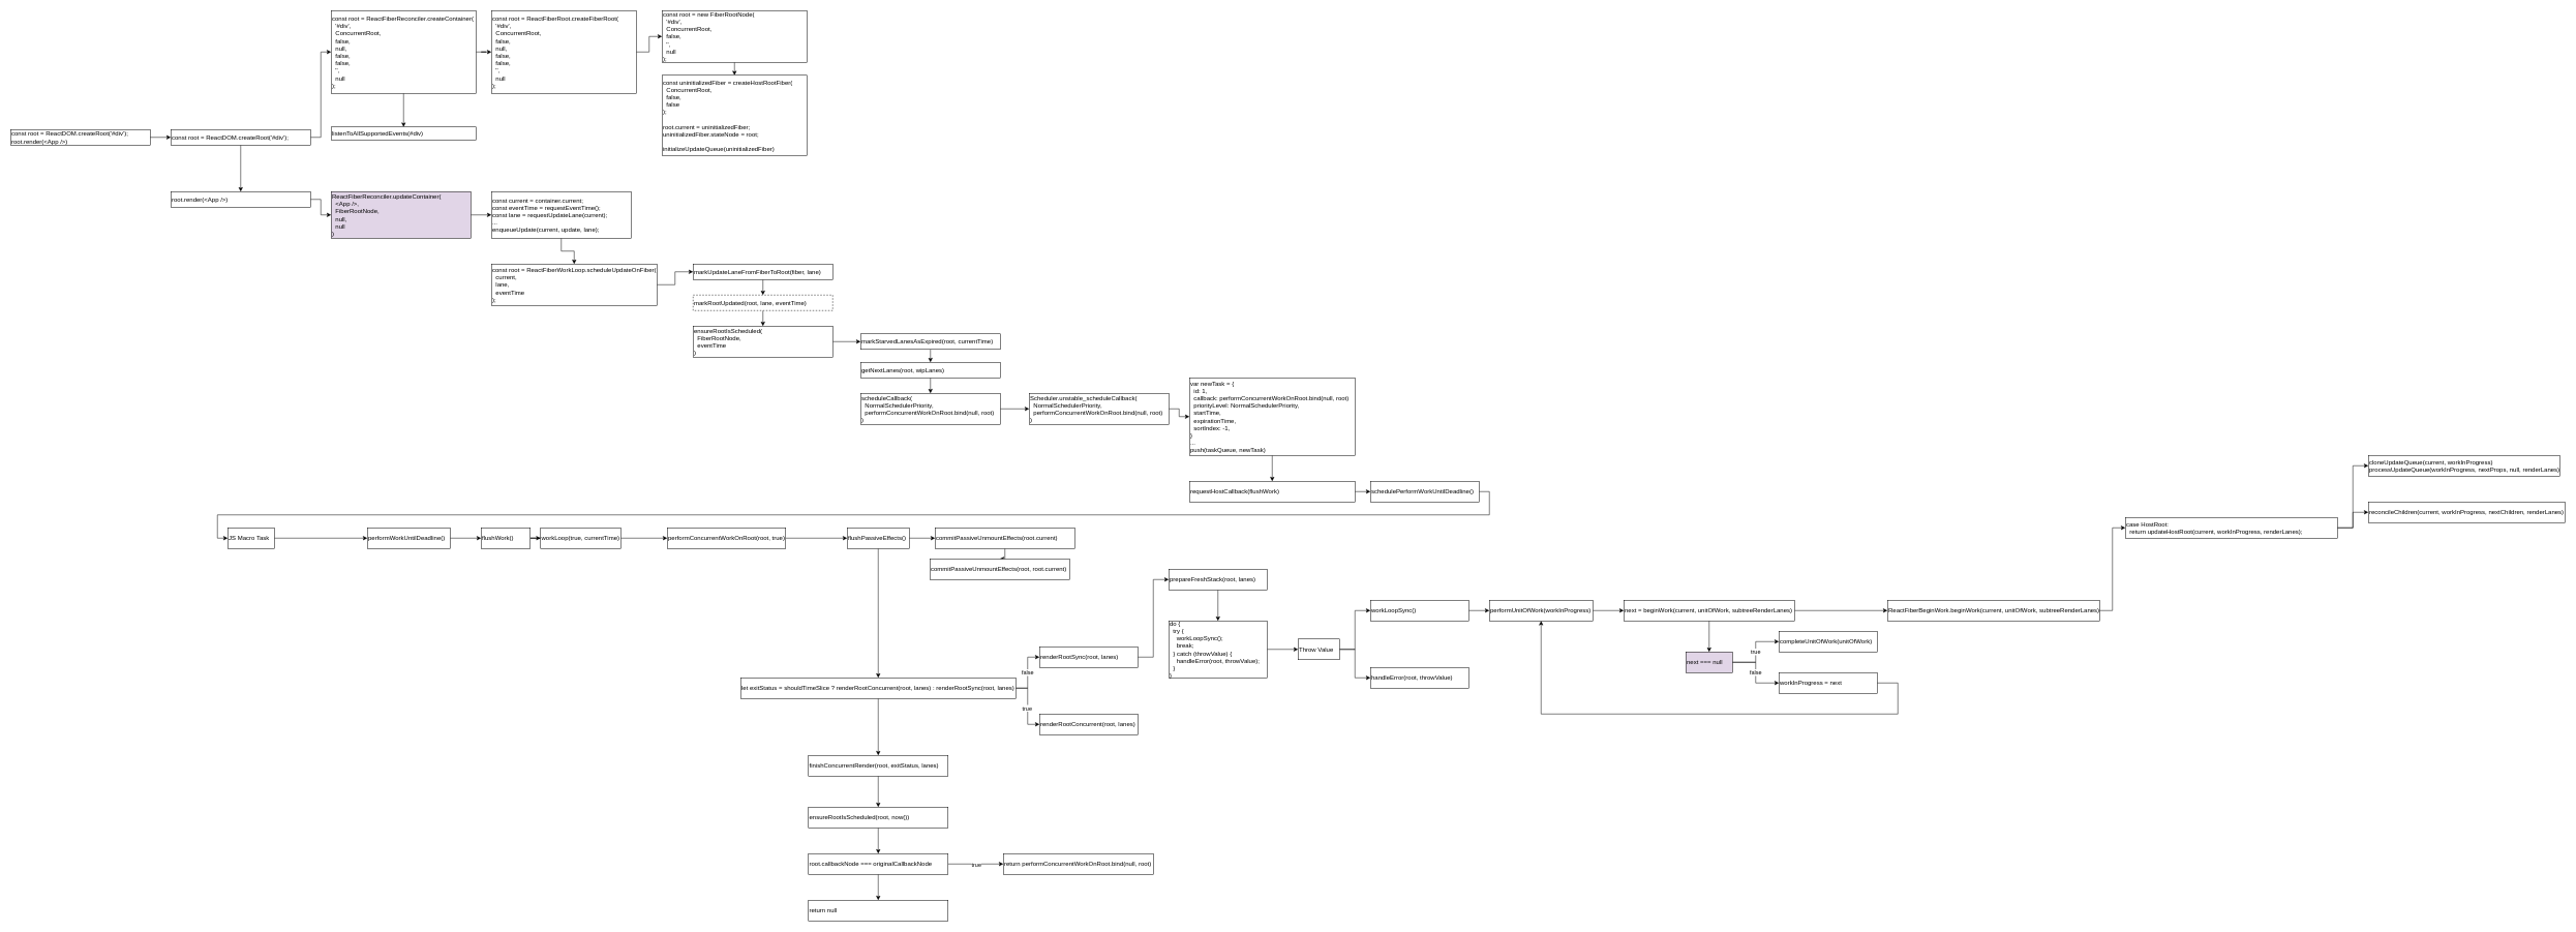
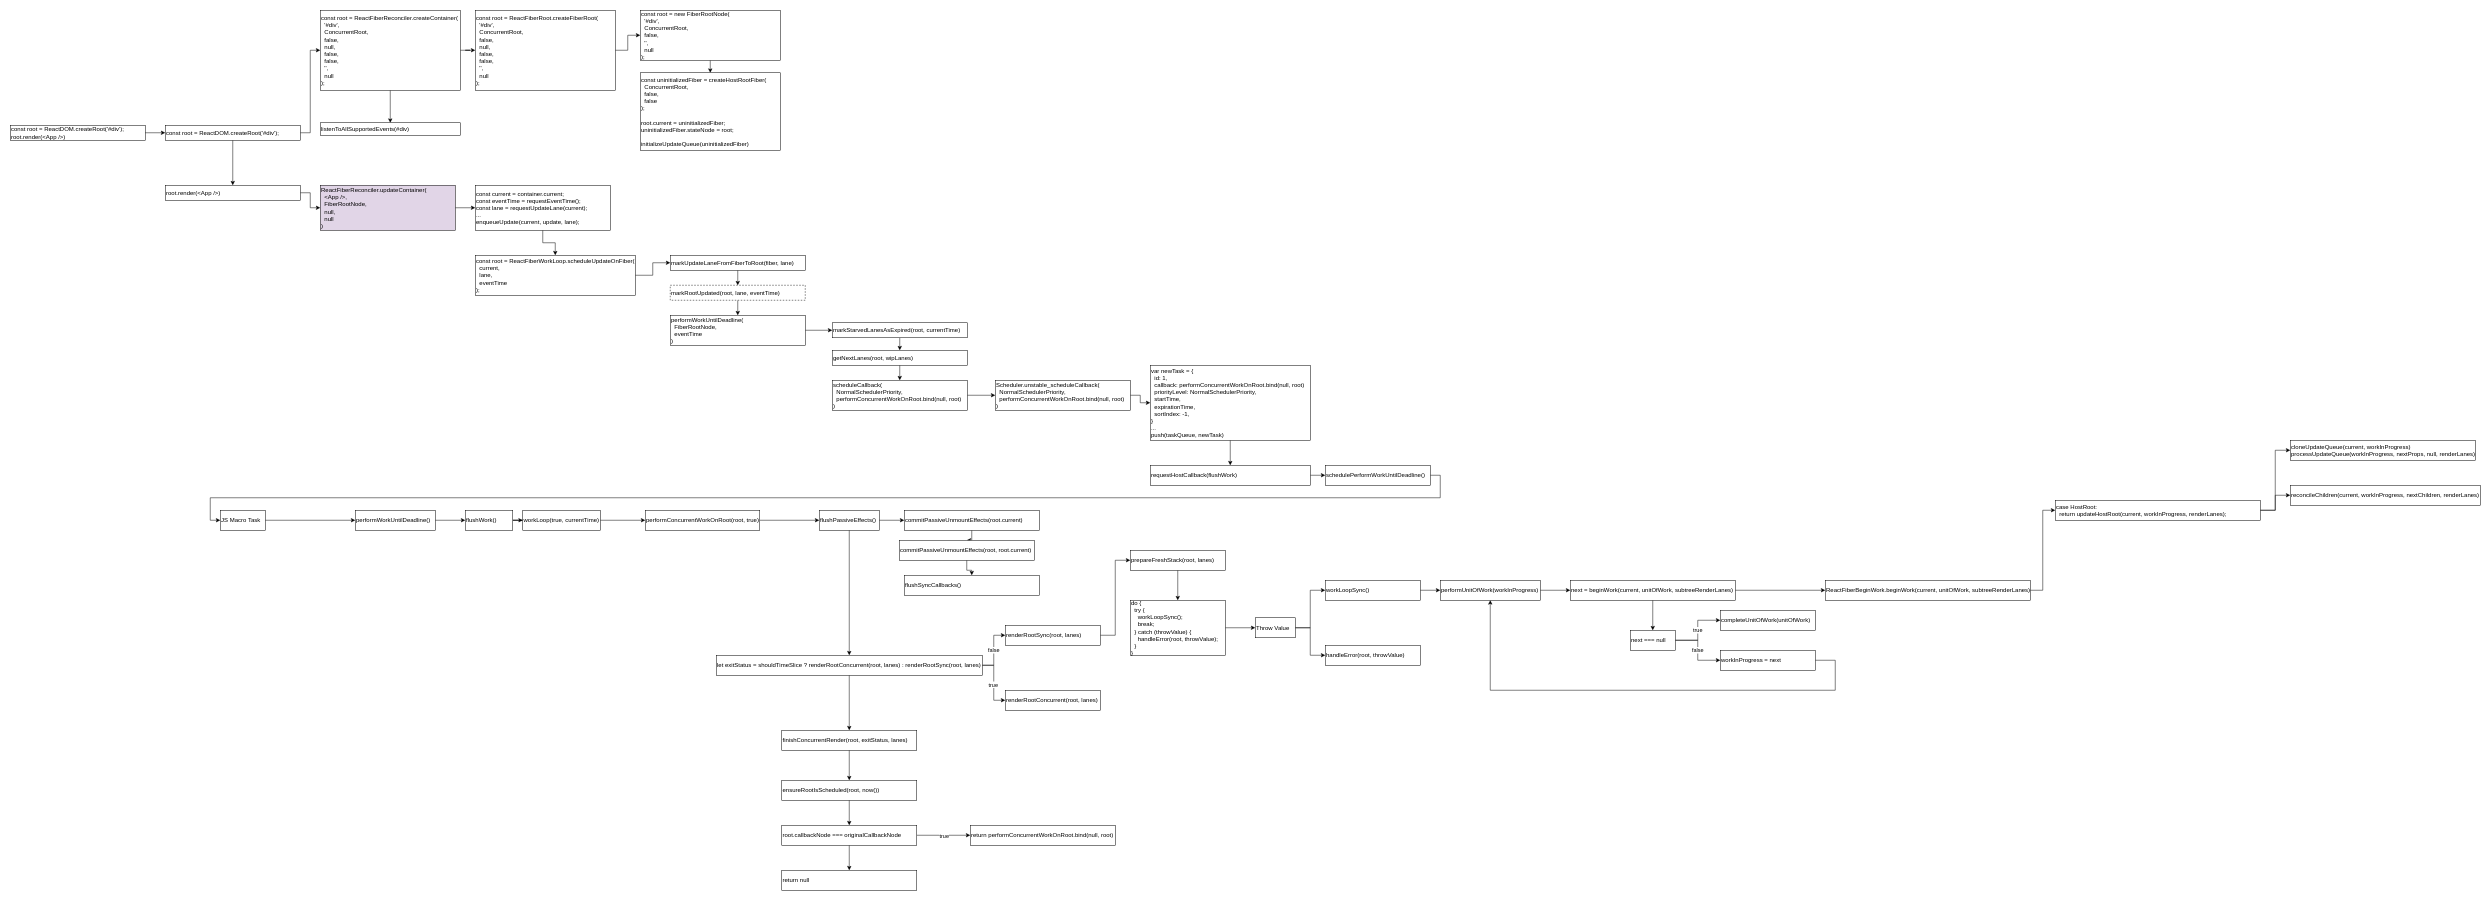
- <mxCell id="29" value="ensureRootIsScheduled(&lt;br&gt;&amp;nbsp; FiberRootNode, &lt;br&gt;&amp;nbsp; eventTime&lt;br&gt;)" style="rounded=0;html=1;align=left;" vertex="1" parent="1"><mxGeometry x="1340" y="630" width="270" height="60" as="geometry" /></mxCell>
+ <mxCell id="29" value="performWorkUntilDeadline(&lt;br&gt;&amp;nbsp; FiberRootNode, &lt;br&gt;&amp;nbsp; eventTime&lt;br&gt;)" style="rounded=0;html=1;align=left;" vertex="1" parent="1"><mxGeometry x="1340" y="630" width="270" height="60" as="geometry" /></mxCell>
+ <mxCell id="57" value="" style="edgeStyle=orthogonalEdgeStyle;rounded=0;orthogonalLoop=1;jettySize=auto;html=1;" edge="1" parent="1" source="58" target="59"><mxGeometry relative="1" as="geometry" /></mxCell>
+ <mxCell id="59" value="flushSyncCallbacks()" style="rounded=0;html=1;align=left;" vertex="1" parent="1"><mxGeometry x="1808" y="1150" width="270" height="40" as="geometry" /></mxCell>
- <mxCell id="97" value="next === null" style="rounded=0;html=1;align=left;fillColor=#e1d5e7;" vertex="1" parent="1"><mxGeometry x="3260" y="1260" width="90" height="40" as="geometry" /></mxCell>
+ <mxCell id="97" value="next === null" style="rounded=0;html=1;align=left;" vertex="1" parent="1"><mxGeometry x="3260" y="1260" width="90" height="40" as="geometry" /></mxCell>
